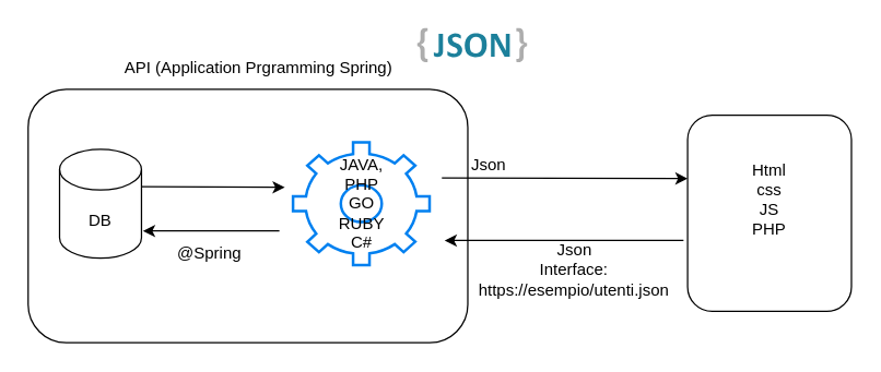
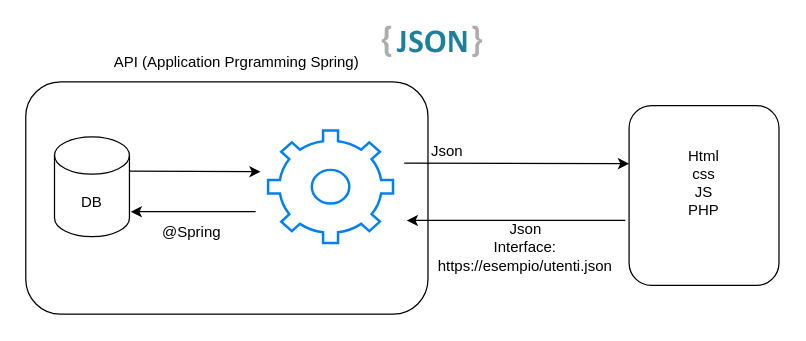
- <mxCell id="6" value="JAVA,&lt;br&gt;PHP&lt;br&gt;GO&lt;br&gt;RUBY&lt;br&gt;C#" style="text;html=1;align=center;verticalAlign=middle;resizable=0;points=[];autosize=1;strokeColor=none;fillColor=none;" parent="1" vertex="1"><mxGeometry x="234" y="104" width="60" height="90" as="geometry" /></mxCell>
